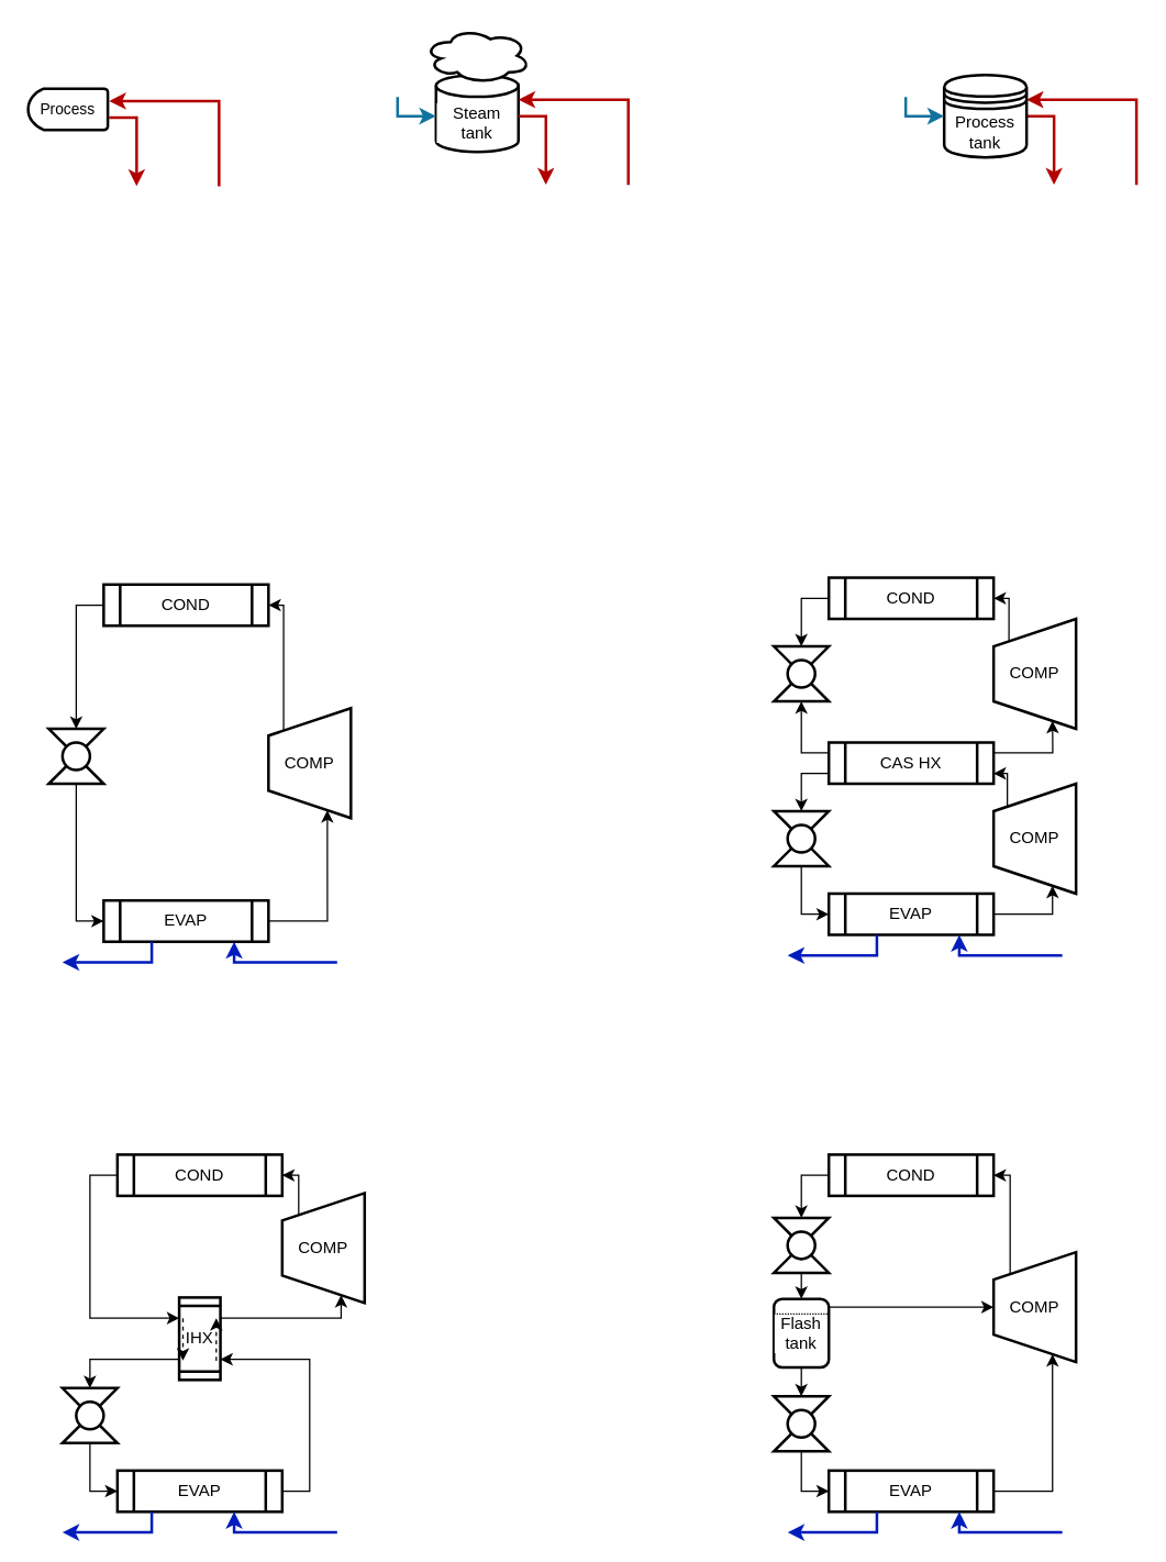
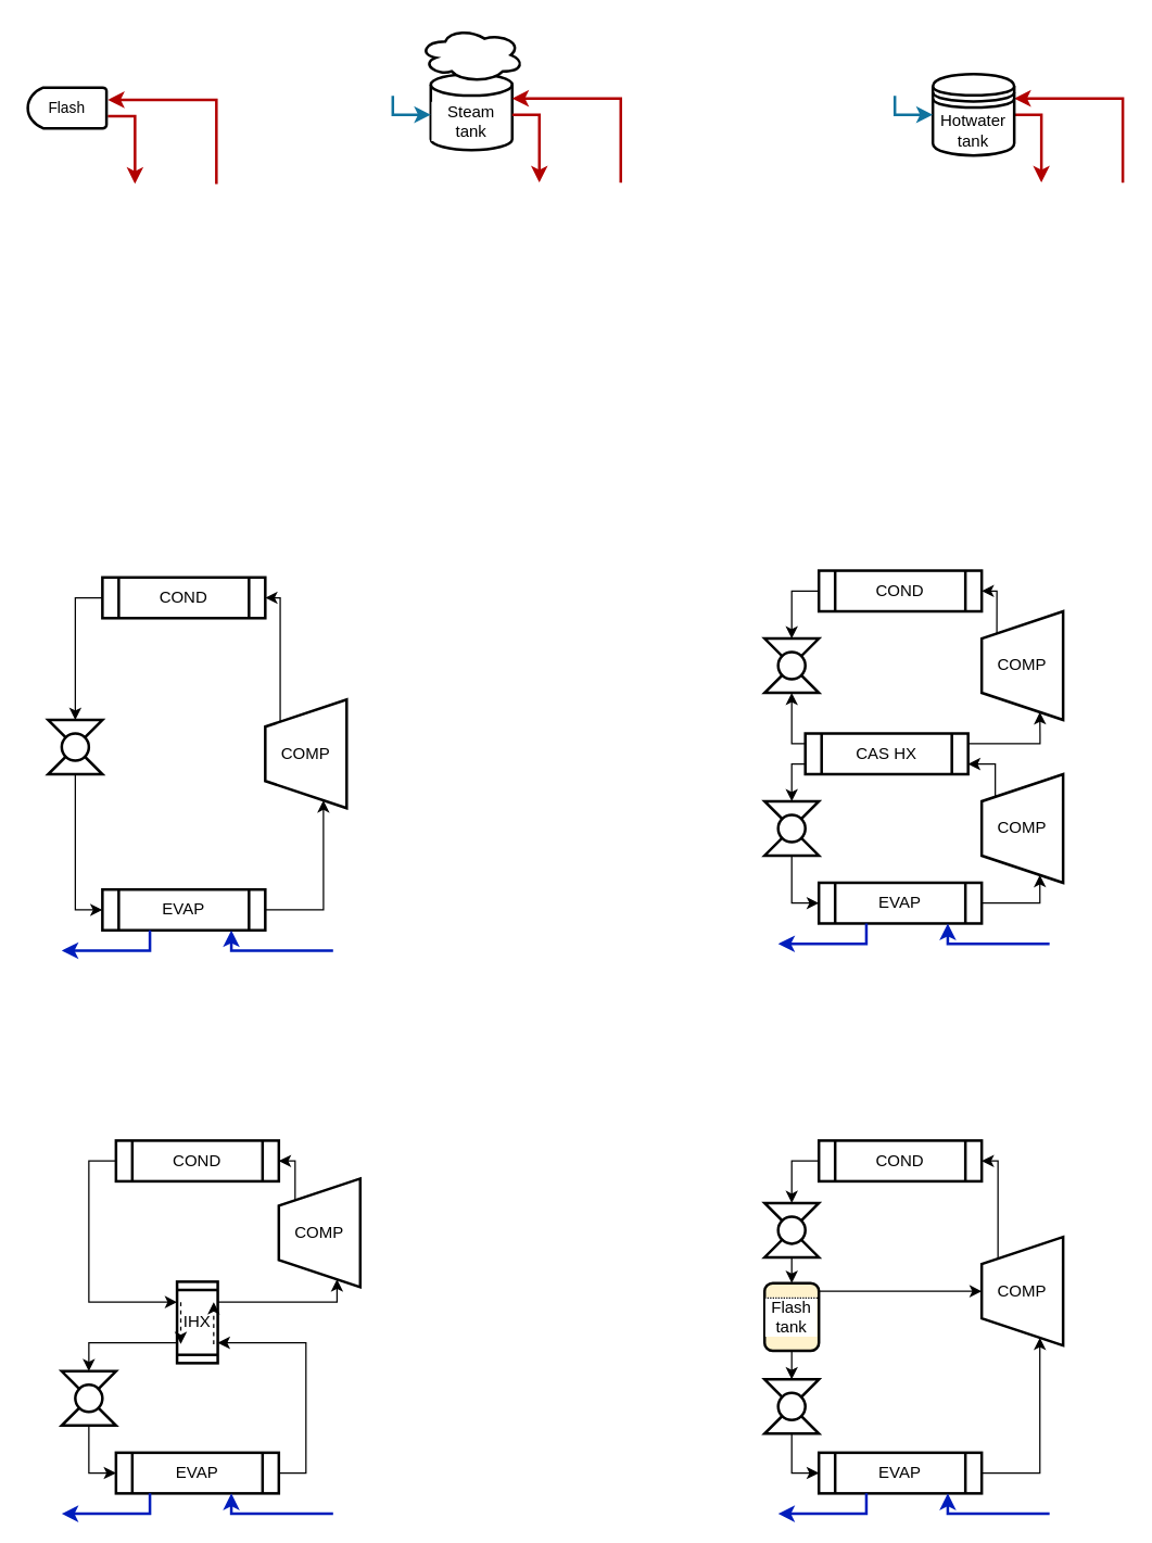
- <mxCell id="70" value="Process" style="strokeWidth=2;html=1;shape=mxgraph.flowchart.delay;whiteSpace=wrap;rounded=0;shadow=0;labelBackgroundColor=#FFFFFF;sketch=0;fontSize=11;flipV=1;flipH=1;" parent="1" vertex="1"><mxGeometry x="20" y="64" width="58" height="30" as="geometry" /></mxCell>
+ <mxCell id="70" value="Flash" style="strokeWidth=2;html=1;shape=mxgraph.flowchart.delay;whiteSpace=wrap;rounded=0;shadow=0;labelBackgroundColor=#FFFFFF;sketch=0;fontSize=11;flipV=1;flipH=1;" parent="1" vertex="1"><mxGeometry x="20" y="64" width="58" height="30" as="geometry" /></mxCell>
- <mxCell id="66" value="Process tank" style="shape=datastore;whiteSpace=wrap;html=1;rounded=0;shadow=0;sketch=0;strokeWidth=2;" parent="1" vertex="1"><mxGeometry x="687" y="54" width="60" height="60" as="geometry" /></mxCell>
+ <mxCell id="66" value="Hotwater tank" style="shape=datastore;whiteSpace=wrap;html=1;rounded=0;shadow=0;sketch=0;strokeWidth=2;" parent="1" vertex="1"><mxGeometry x="687" y="54" width="60" height="60" as="geometry" /></mxCell>
- <mxCell id="10" value="CAS HX" style="shape=process;whiteSpace=wrap;html=1;backgroundOutline=1;rounded=0;shadow=0;sketch=0;strokeWidth=2;" parent="1" vertex="1"><mxGeometry x="603" y="540" width="120" height="30" as="geometry" /></mxCell>
+ <mxCell id="10" value="CAS HX" style="shape=process;whiteSpace=wrap;html=1;backgroundOutline=1;rounded=0;shadow=0;sketch=0;strokeWidth=2;" parent="1" vertex="1"><mxGeometry x="593" y="540" width="120" height="30" as="geometry" /></mxCell>
- <mxCell id="58" value="Flash tank" style="rounded=1;whiteSpace=wrap;html=1;shadow=0;labelBackgroundColor=#FFFFFF;sketch=0;strokeWidth=2;direction=south;" parent="1" vertex="1"><mxGeometry x="563" y="945" width="40" height="50" as="geometry" /></mxCell>
+ <mxCell id="58" value="Flash tank" style="rounded=1;whiteSpace=wrap;html=1;shadow=0;labelBackgroundColor=#FFFFFF;sketch=0;strokeWidth=2;direction=south;fillColor=#fff2cc;" parent="1" vertex="1"><mxGeometry x="563" y="945" width="40" height="50" as="geometry" /></mxCell>
